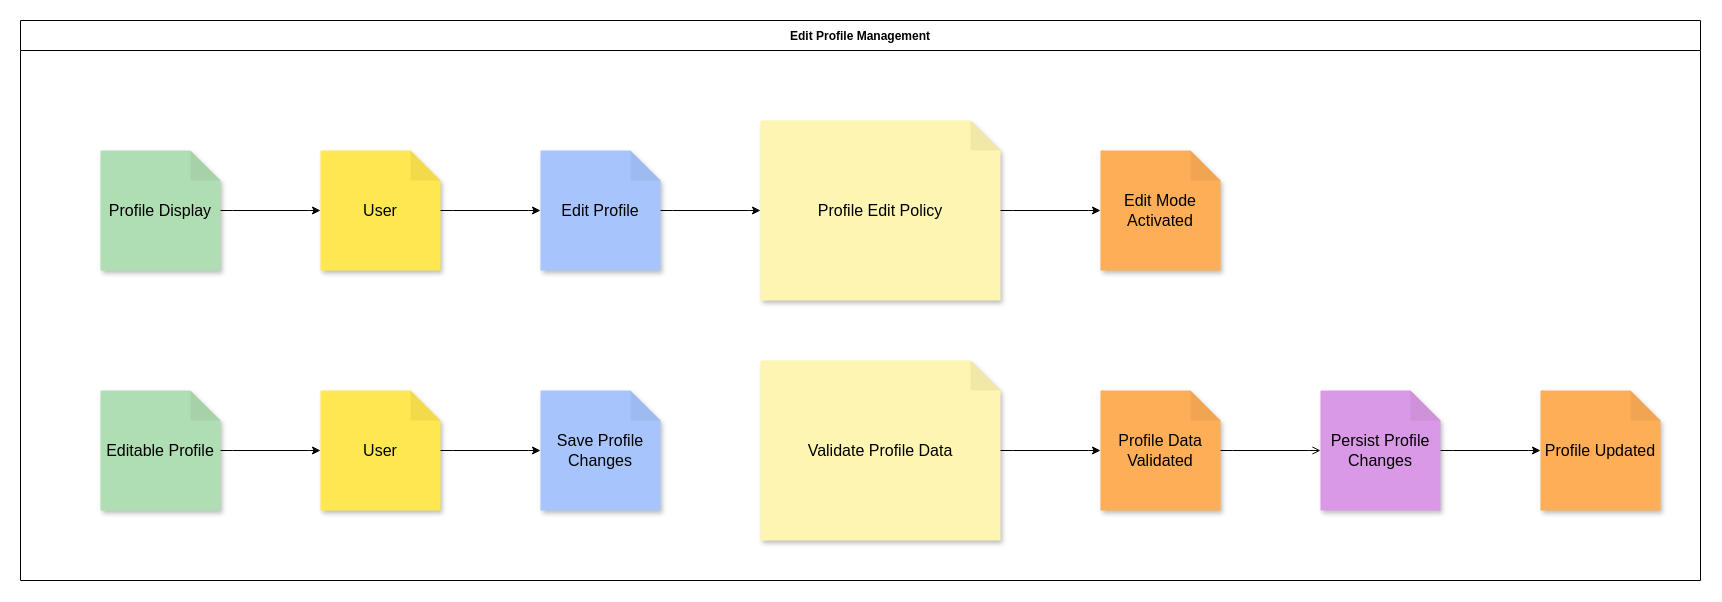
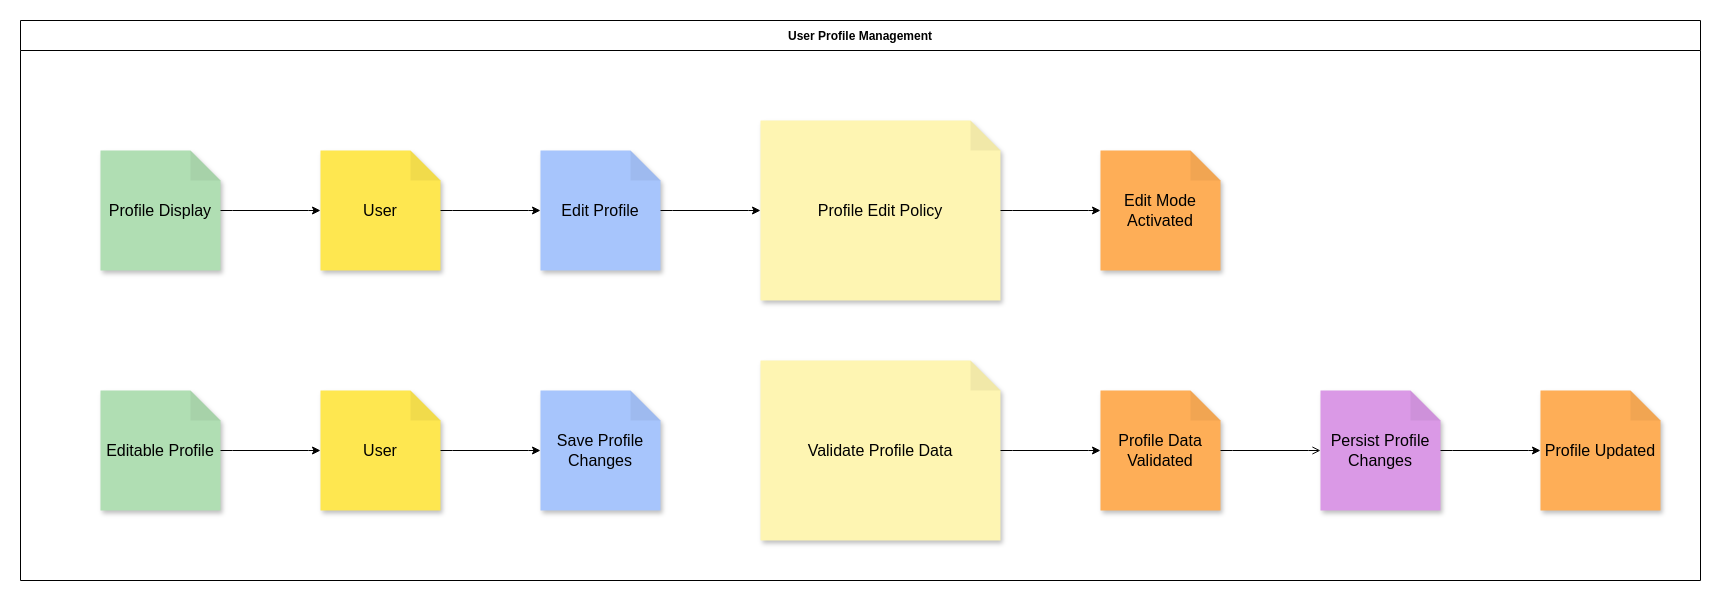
- <mxCell id="2" value="Edit Profile Management" style="swimlane;startSize=30;horizontal=1;" parent="1" vertex="1"><mxGeometry y="20" width="1680" height="560" as="geometry" x="20" /></mxCell>
+ <mxCell id="2" value="User Profile Management" style="swimlane;startSize=30;horizontal=1;" parent="1" vertex="1"><mxGeometry y="20" width="1680" height="560" as="geometry" x="20" /></mxCell>
